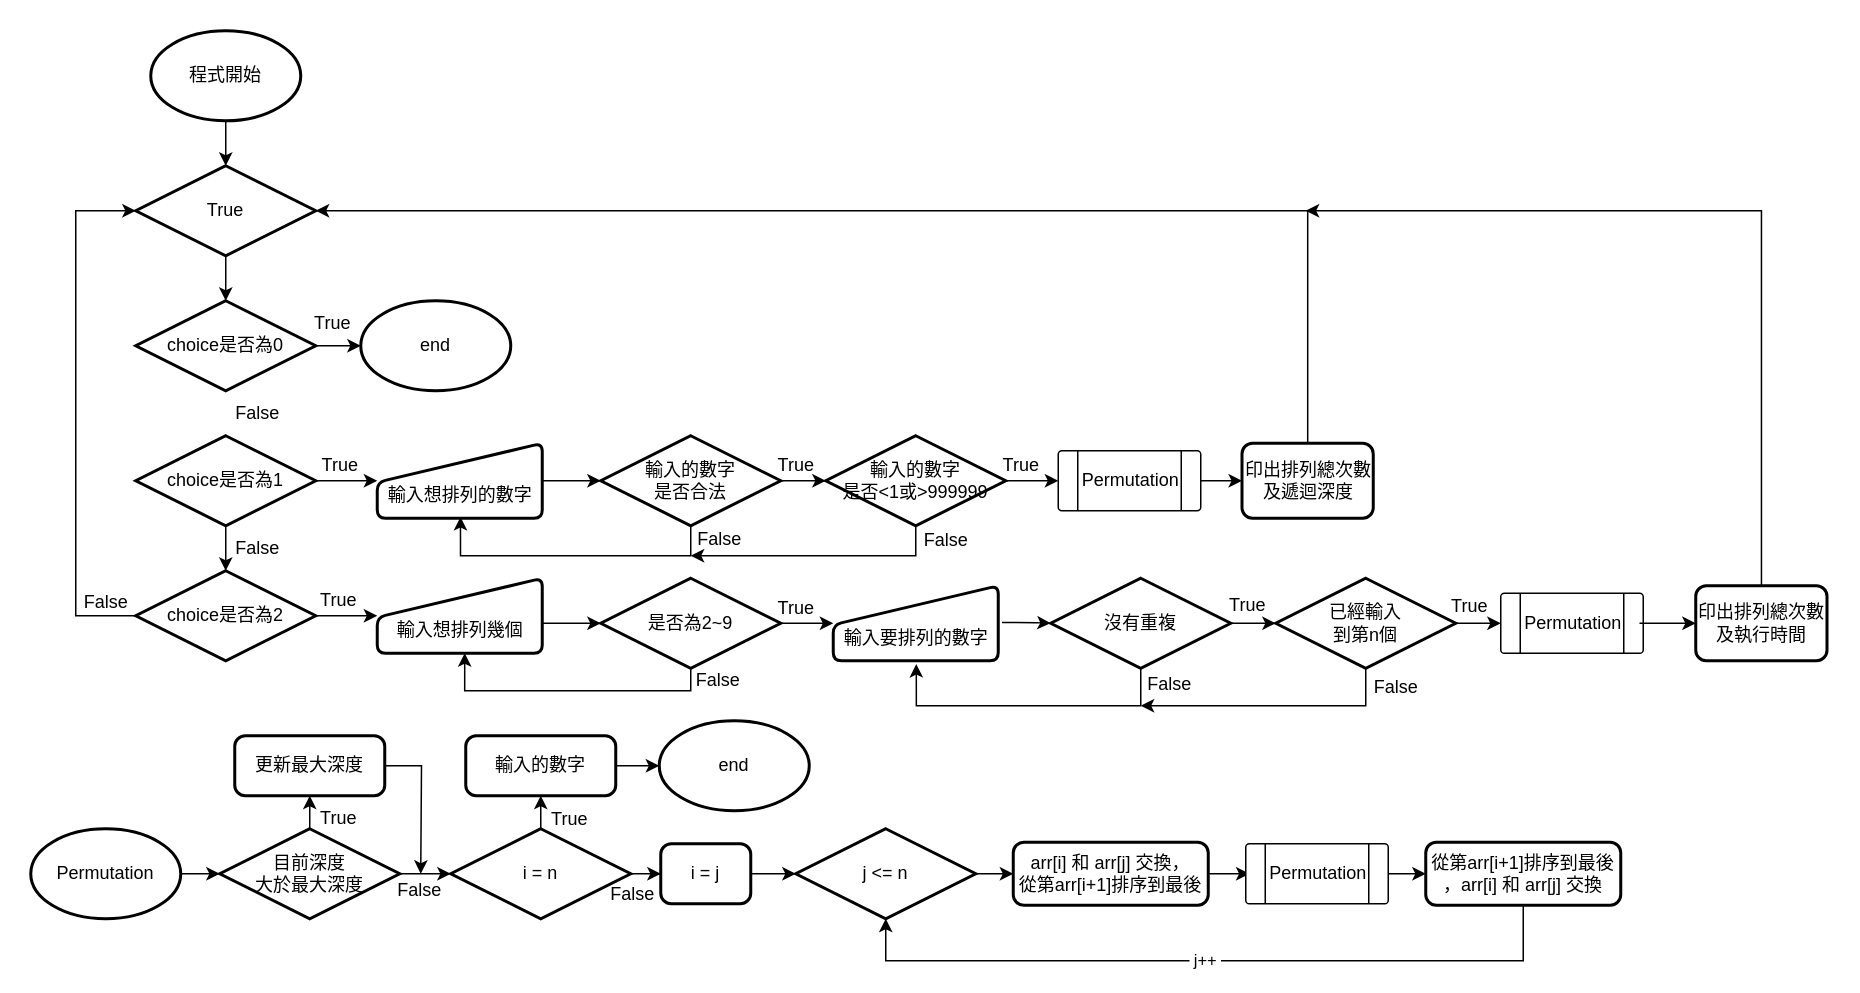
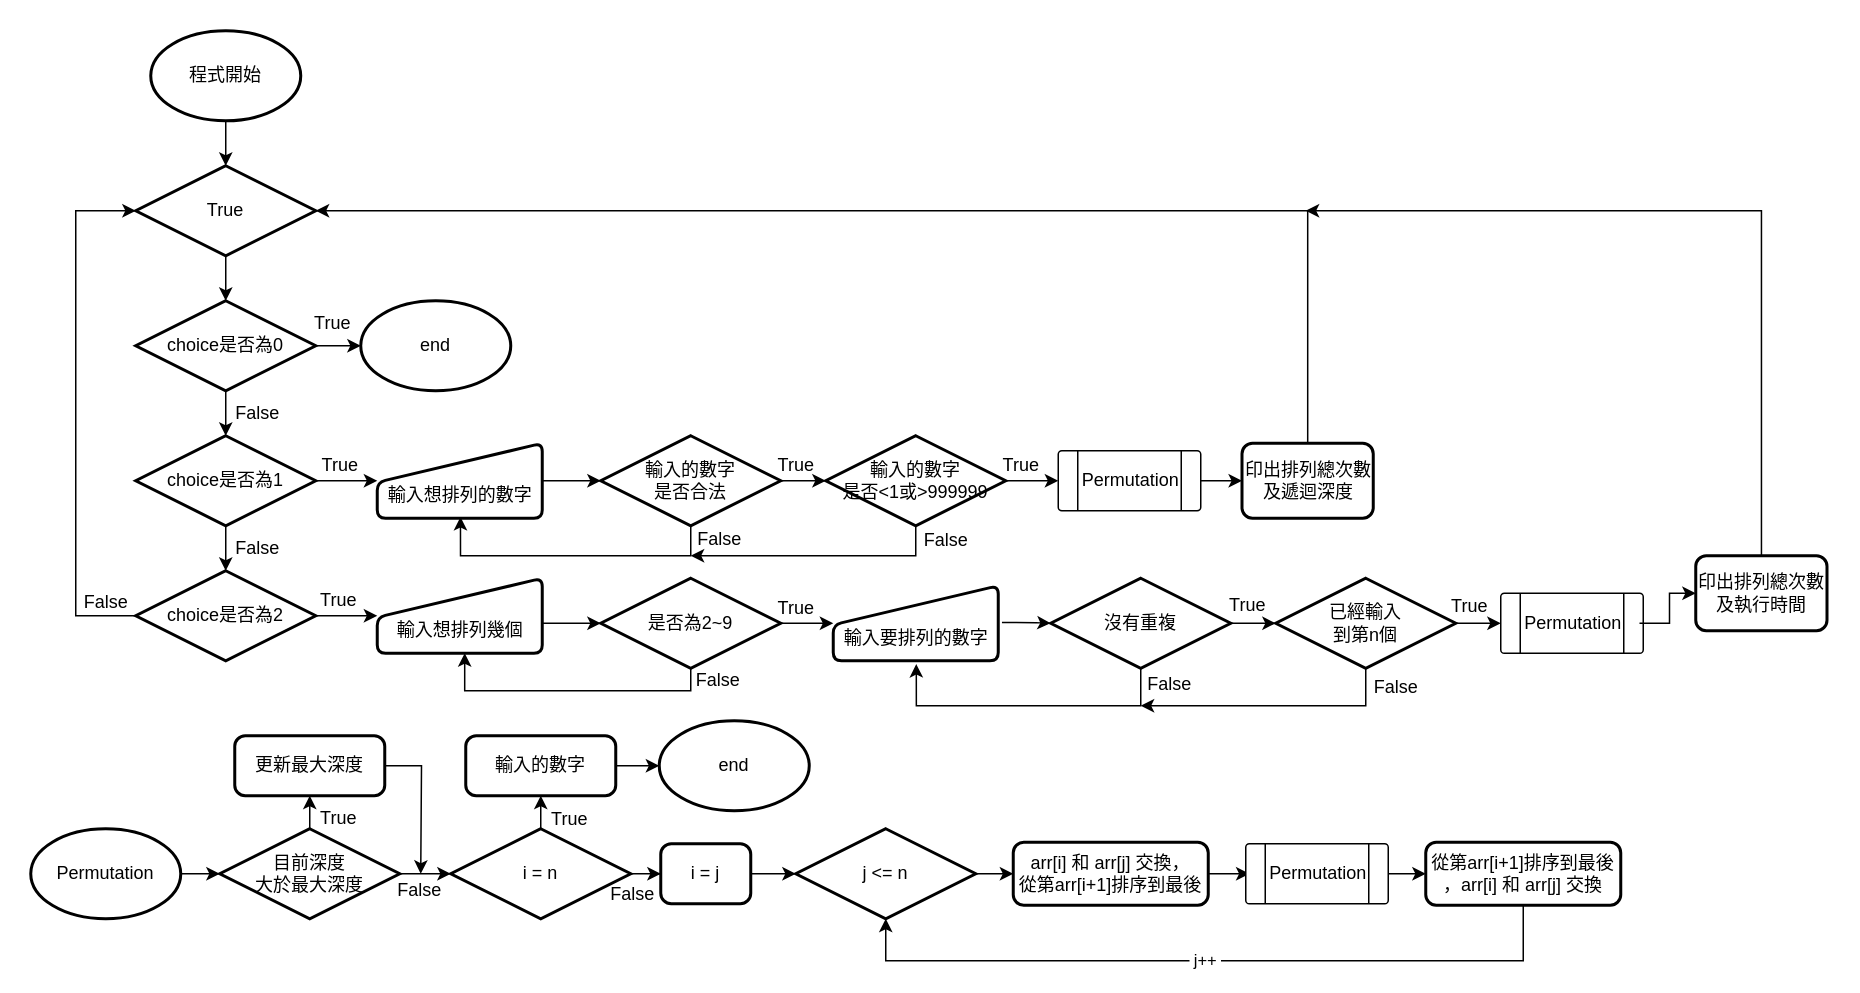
+ <mxCell id="2" value="" style="edgeStyle=orthogonalEdgeStyle;rounded=0;orthogonalLoop=1;jettySize=auto;html=1;" edge="1" parent="1" source="4" target="7"><mxGeometry relative="1" as="geometry" /></mxCell>
- <mxCell id="94" value="印出排列總次數及執行時間" style="rounded=1;whiteSpace=wrap;html=1;absoluteArcSize=1;arcSize=14;strokeWidth=2;" vertex="1" parent="1"><mxGeometry x="1130" y="390" width="87.5" height="50" as="geometry" /></mxCell>
+ <mxCell id="94" value="印出排列總次數及執行時間" style="rounded=1;whiteSpace=wrap;html=1;absoluteArcSize=1;arcSize=14;strokeWidth=2;" vertex="1" parent="1"><mxGeometry x="1130" y="370" width="87.5" height="50" as="geometry" /></mxCell>
